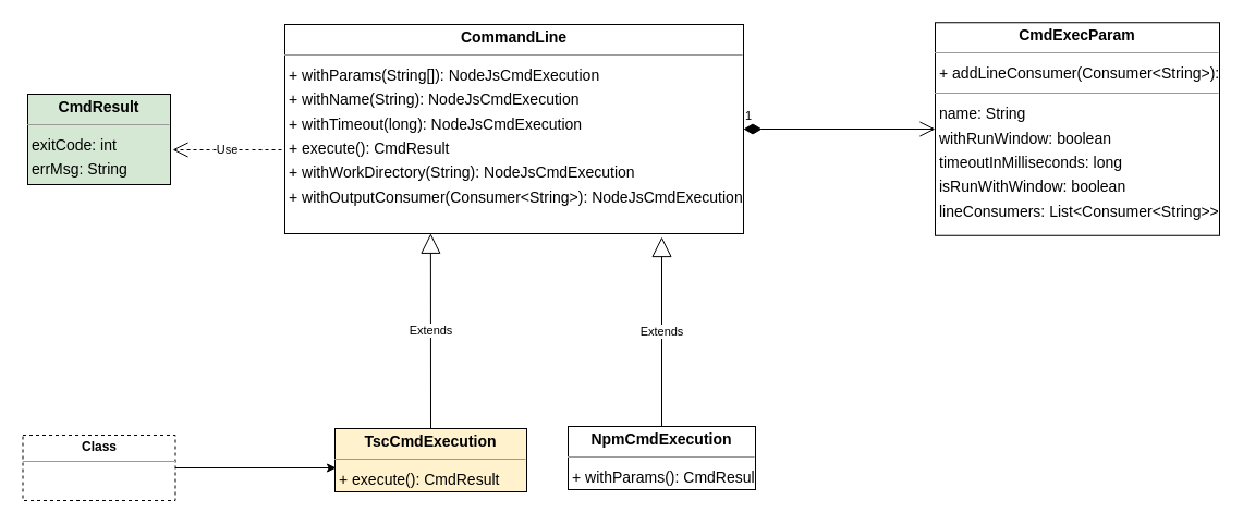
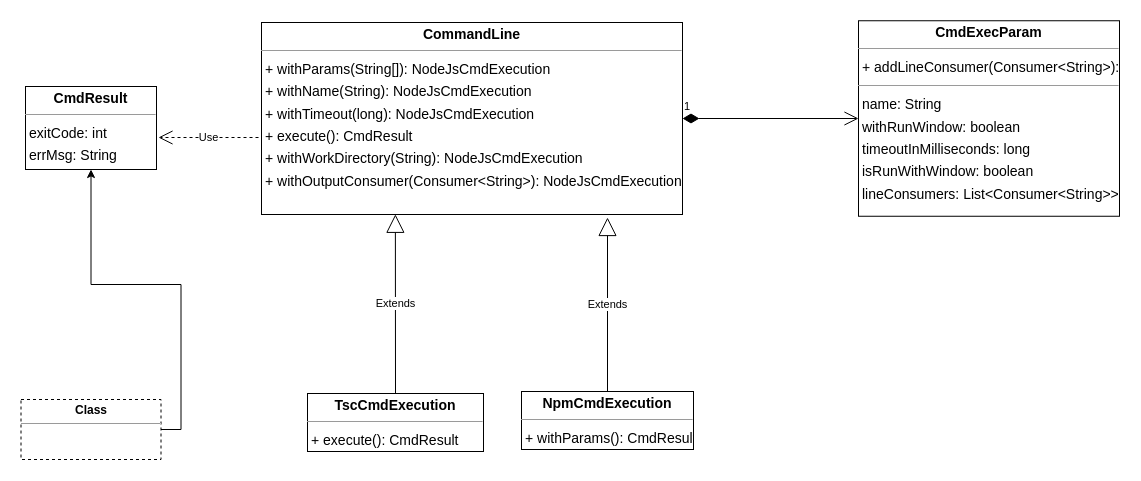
- <mxCell id="3" value="&lt;p style=&quot;margin:0px;margin-top:4px;text-align:center;&quot;&gt;&lt;b&gt;CmdResult&lt;/b&gt;&lt;/p&gt;&lt;hr size=&quot;1&quot;/&gt;&lt;p style=&quot;margin:0 0 0 4px;line-height:1.6;&quot;&gt; exitCode: int&lt;br/&gt; errMsg: String&lt;/p&gt;" style="verticalAlign=top;align=left;overflow=fill;fontSize=14;fontFamily=Helvetica;html=1;rounded=0;shadow=0;comic=0;labelBackgroundColor=none;strokeWidth=1;fillColor=#d5e8d4;" parent="1" vertex="1"><mxGeometry x="25" y="86" width="131" height="83" as="geometry" /></mxCell>
+ <mxCell id="3" value="&lt;p style=&quot;margin:0px;margin-top:4px;text-align:center;&quot;&gt;&lt;b&gt;CmdResult&lt;/b&gt;&lt;/p&gt;&lt;hr size=&quot;1&quot;/&gt;&lt;p style=&quot;margin:0 0 0 4px;line-height:1.6;&quot;&gt; exitCode: int&lt;br/&gt; errMsg: String&lt;/p&gt;" style="verticalAlign=top;align=left;overflow=fill;fontSize=14;fontFamily=Helvetica;html=1;rounded=0;shadow=0;comic=0;labelBackgroundColor=none;strokeWidth=1;" parent="1" vertex="1"><mxGeometry x="25" y="86" width="131" height="83" as="geometry" /></mxCell>
- <mxCell id="6" value="&lt;p style=&quot;margin:0px;margin-top:4px;text-align:center;&quot;&gt;&lt;b&gt;TscCmdExecution&lt;/b&gt;&lt;/p&gt;&lt;hr size=&quot;1&quot;&gt;&lt;p style=&quot;margin:0 0 0 4px;line-height:1.6;&quot;&gt;+ execute(): CmdResult&lt;/p&gt;" style="verticalAlign=top;align=left;overflow=fill;fontSize=14;fontFamily=Helvetica;html=1;rounded=0;shadow=0;comic=0;labelBackgroundColor=none;strokeWidth=1;fillColor=#fff2cc;" parent="1" vertex="1"><mxGeometry x="307" y="393" width="176" height="58" as="geometry" /></mxCell>
+ <mxCell id="6" value="&lt;p style=&quot;margin:0px;margin-top:4px;text-align:center;&quot;&gt;&lt;b&gt;TscCmdExecution&lt;/b&gt;&lt;/p&gt;&lt;hr size=&quot;1&quot;&gt;&lt;p style=&quot;margin:0 0 0 4px;line-height:1.6;&quot;&gt;+ execute(): CmdResult&lt;/p&gt;" style="verticalAlign=top;align=left;overflow=fill;fontSize=14;fontFamily=Helvetica;html=1;rounded=0;shadow=0;comic=0;labelBackgroundColor=none;strokeWidth=1;" parent="1" vertex="1"><mxGeometry x="307" y="393" width="176" height="58" as="geometry" /></mxCell>
- <mxCell id="11" style="edgeStyle=orthogonalEdgeStyle;rounded=0;orthogonalLoop=1;jettySize=auto;html=1;exitX=1;exitY=0.5;exitDx=0;exitDy=0;entryX=0.006;entryY=0.621;entryDx=0;entryDy=0;entryPerimeter=0;" edge="1" parent="1" source="12" target="6"><mxGeometry relative="1" as="geometry"><mxPoint x="301" y="428" as="targetPoint" /></mxGeometry></mxCell>
+ <mxCell id="11" style="edgeStyle=orthogonalEdgeStyle;rounded=0;orthogonalLoop=1;jettySize=auto;html=1;exitX=1;exitY=0.5;exitDx=0;exitDy=0;" edge="1" parent="1" source="12" target="3"><mxGeometry relative="1" as="geometry"><mxPoint x="301" y="428" as="targetPoint" /></mxGeometry></mxCell>
